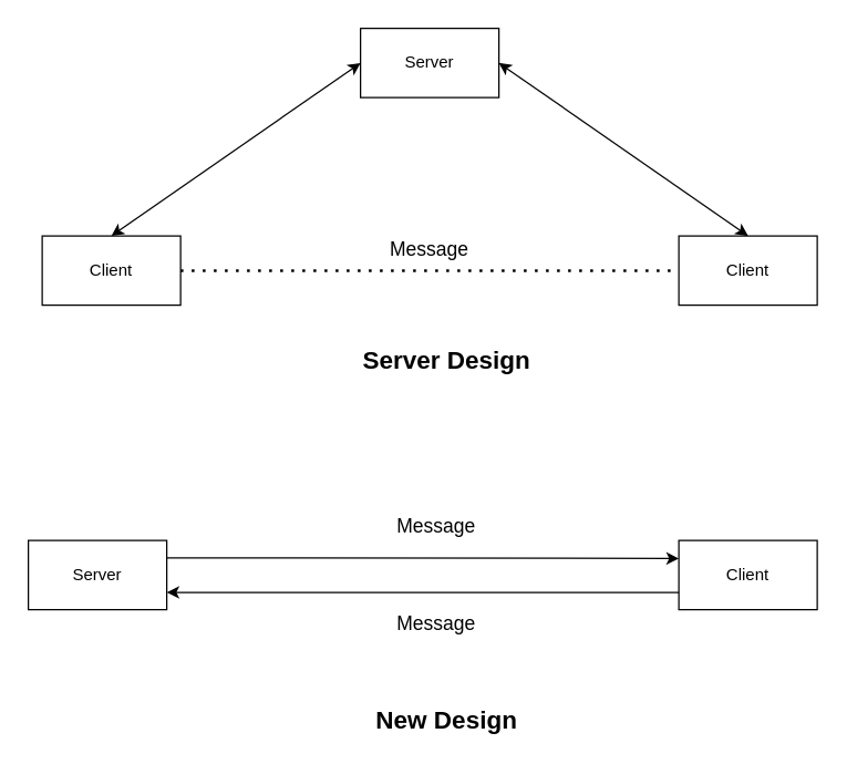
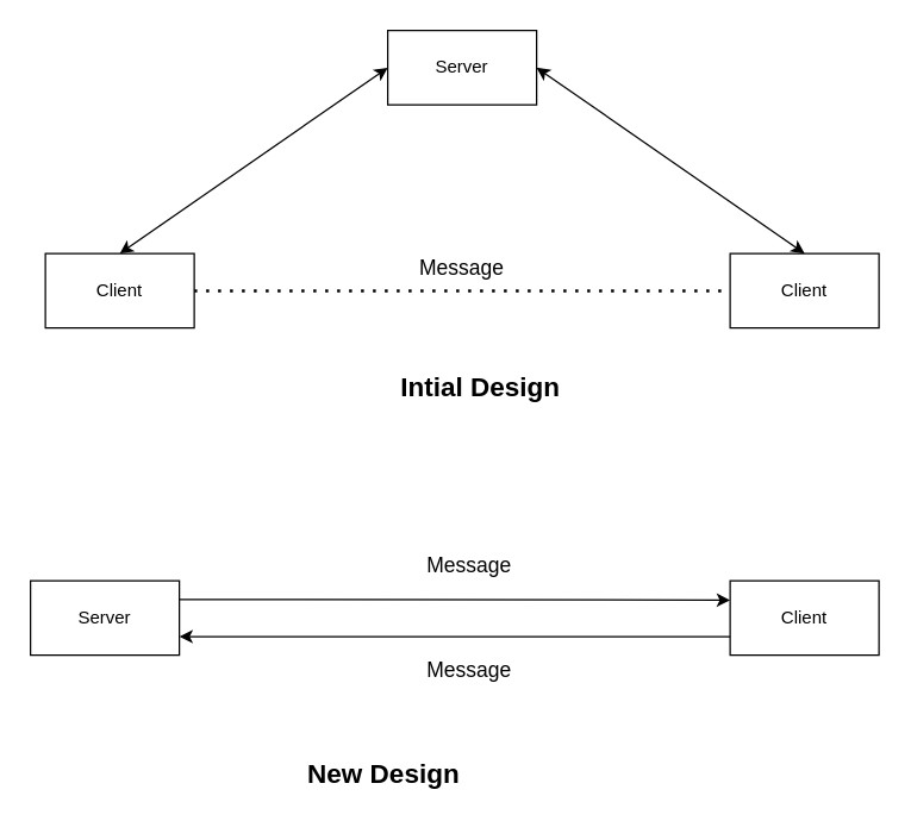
- <mxCell id="12" value="&lt;font style=&quot;font-size: 18px&quot;&gt;&lt;b&gt;Server Design&lt;/b&gt;&lt;/font&gt;" style="text;html=1;strokeColor=none;fillColor=none;align=center;verticalAlign=middle;whiteSpace=wrap;rounded=0;" vertex="1" parent="1"><mxGeometry x="260" y="250" width="125" height="20" as="geometry" /></mxCell>
+ <mxCell id="12" value="&lt;font style=&quot;font-size: 18px&quot;&gt;&lt;b&gt;Intial Design&lt;/b&gt;&lt;/font&gt;" style="text;html=1;strokeColor=none;fillColor=none;align=center;verticalAlign=middle;whiteSpace=wrap;rounded=0;" vertex="1" parent="1"><mxGeometry x="260" y="250" width="125" height="20" as="geometry" /></mxCell>
- <mxCell id="21" value="&lt;font style=&quot;font-size: 18px&quot;&gt;&lt;b&gt;New Design&lt;/b&gt;&lt;/font&gt;" style="text;html=1;strokeColor=none;fillColor=none;align=center;verticalAlign=middle;whiteSpace=wrap;rounded=0;" vertex="1" parent="1"><mxGeometry x="260" y="510" width="125" height="20" as="geometry" /></mxCell>
+ <mxCell id="21" value="&lt;font style=&quot;font-size: 18px&quot;&gt;&lt;b&gt;New Design&lt;/b&gt;&lt;/font&gt;" style="text;html=1;strokeColor=none;fillColor=none;align=center;verticalAlign=middle;whiteSpace=wrap;rounded=0;" vertex="1" parent="1"><mxGeometry x="195" y="510" width="125" height="20" as="geometry" /></mxCell>
